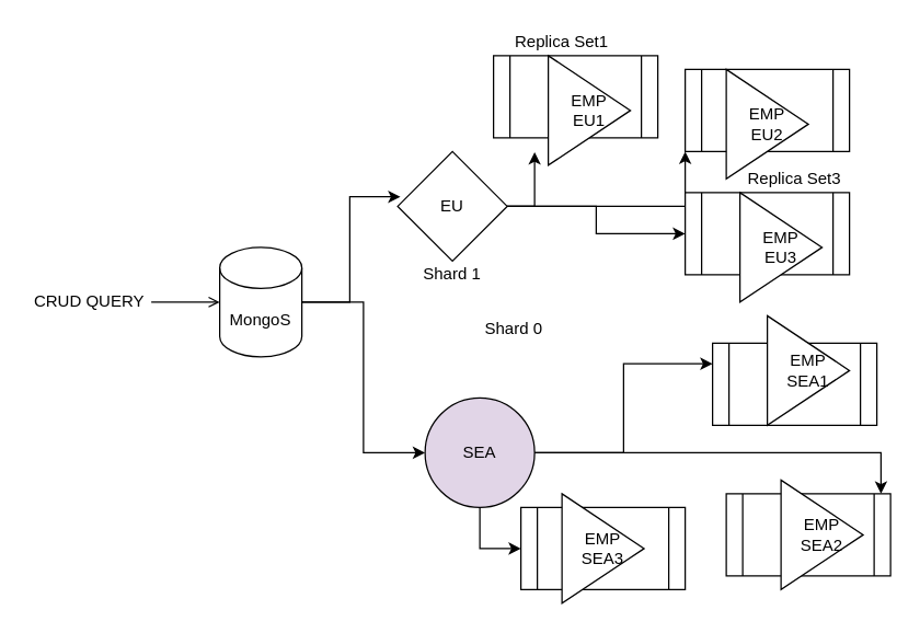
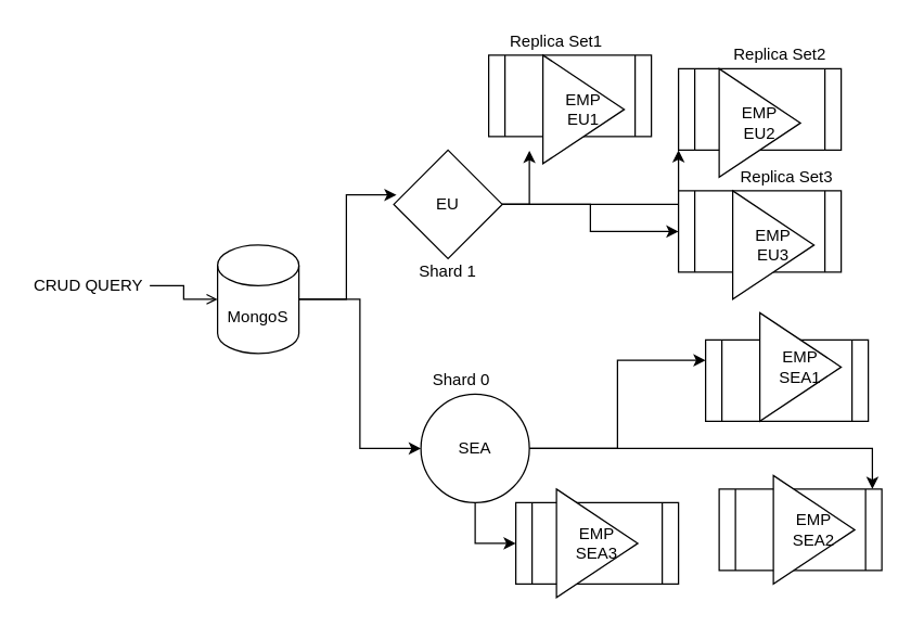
+ <mxCell id="26" value="Replica Set2" style="text;html=1;strokeColor=none;fillColor=none;align=center;verticalAlign=middle;whiteSpace=wrap;rounded=0;" parent="1" vertex="1"><mxGeometry x="530" y="30" width="90" height="20" as="geometry" /></mxCell>
- <mxCell id="31" value="CRUD QUERY" style="text;html=1;strokeColor=none;fillColor=none;align=center;verticalAlign=middle;whiteSpace=wrap;rounded=0;" parent="1" vertex="1"><mxGeometry y="210" width="90" height="20" as="geometry" x="20" /></mxCell>
+ <mxCell id="31" value="CRUD QUERY" style="text;html=1;strokeColor=none;fillColor=none;align=center;verticalAlign=middle;whiteSpace=wrap;rounded=0;" parent="1" vertex="1"><mxGeometry x="20" y="200" width="90" height="20" as="geometry" /></mxCell>
- <mxCell id="29" value="Shard 0" style="text;html=1;strokeColor=none;fillColor=none;align=center;verticalAlign=middle;whiteSpace=wrap;rounded=0;" parent="1" vertex="1"><mxGeometry x="345" y="230" width="60" height="20" as="geometry" /></mxCell>
+ <mxCell id="29" value="Shard 0" style="text;html=1;strokeColor=none;fillColor=none;align=center;verticalAlign=middle;whiteSpace=wrap;rounded=0;" parent="1" vertex="1"><mxGeometry x="310" y="270" width="60" height="20" as="geometry" /></mxCell>
- <mxCell id="9" value="SEA" style="ellipse;whiteSpace=wrap;html=1;aspect=fixed;fillColor=#e1d5e7;" parent="1" vertex="1"><mxGeometry x="310" y="290" width="80" height="80" as="geometry" /></mxCell>
+ <mxCell id="9" value="SEA" style="ellipse;whiteSpace=wrap;html=1;aspect=fixed;" parent="1" vertex="1"><mxGeometry x="310" y="290" width="80" height="80" as="geometry" /></mxCell>
